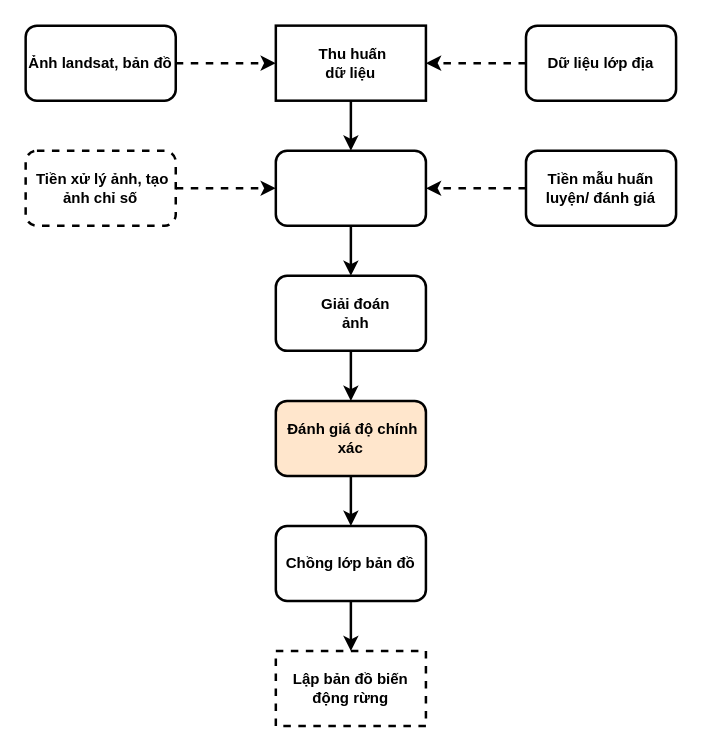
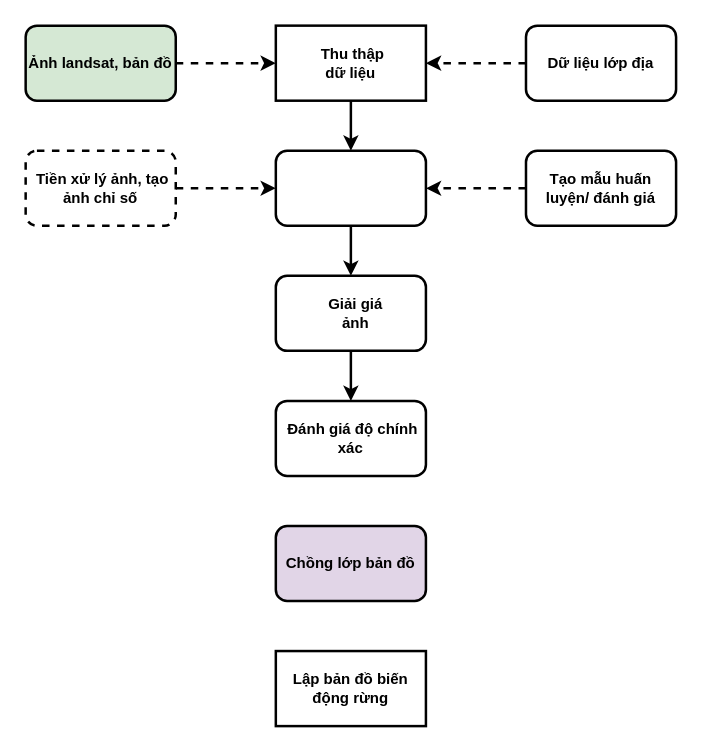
- <mxCell id="14" value="&lt;b&gt;Ảnh landsat, bản đồ&lt;/b&gt;" style="rounded=1;whiteSpace=wrap;html=1;strokeWidth=2;" parent="1" vertex="1"><mxGeometry x="20" y="20" width="120" height="60" as="geometry" /></mxCell>
+ <mxCell id="14" value="&lt;b&gt;Ảnh landsat, bản đồ&lt;/b&gt;" style="rounded=1;whiteSpace=wrap;html=1;strokeWidth=2;fillColor=#d5e8d4;" parent="1" vertex="1"><mxGeometry x="20" y="20" width="120" height="60" as="geometry" /></mxCell>
- <mxCell id="11" value="&lt;b&gt;&amp;nbsp;Thu huấn dữ liệu&lt;/b&gt;" style="text;html=1;align=center;verticalAlign=middle;whiteSpace=wrap;rounded=0;" parent="1" vertex="1"><mxGeometry x="250" y="35" width="60" height="30" as="geometry" /></mxCell>
+ <mxCell id="11" value="&lt;b&gt;&amp;nbsp;Thu thập dữ liệu&lt;/b&gt;" style="text;html=1;align=center;verticalAlign=middle;whiteSpace=wrap;rounded=0;" parent="1" vertex="1"><mxGeometry x="250" y="35" width="60" height="30" as="geometry" /></mxCell>
- <mxCell id="20" value="&lt;b&gt;Tiền mẫu huấn luyện/ đánh giá&lt;/b&gt;" style="rounded=1;whiteSpace=wrap;html=1;strokeWidth=2;" parent="1" vertex="1"><mxGeometry x="420" y="120" width="120" height="60" as="geometry" /></mxCell>
+ <mxCell id="20" value="&lt;b&gt;Tạo mẫu huấn luyện/ đánh giá&lt;/b&gt;" style="rounded=1;whiteSpace=wrap;html=1;strokeWidth=2;" parent="1" vertex="1"><mxGeometry x="420" y="120" width="120" height="60" as="geometry" /></mxCell>
- <mxCell id="12" value="&lt;b&gt;Giải đoán ảnh&lt;/b&gt;" style="text;html=1;align=center;verticalAlign=middle;whiteSpace=wrap;rounded=0;" parent="1" vertex="1"><mxGeometry x="254" y="235" width="60" height="30" as="geometry" /></mxCell>
+ <mxCell id="12" value="&lt;b&gt;Giải giá ảnh&lt;/b&gt;" style="text;html=1;align=center;verticalAlign=middle;whiteSpace=wrap;rounded=0;" parent="1" vertex="1"><mxGeometry x="254" y="235" width="60" height="30" as="geometry" /></mxCell>
- <mxCell id="10" value="&lt;b&gt;&amp;nbsp;Đánh giá độ chính xác&lt;/b&gt;" style="rounded=1;whiteSpace=wrap;html=1;strokeWidth=2;fillColor=#ffe6cc;" parent="1" vertex="1"><mxGeometry x="220" y="320" width="120" height="60" as="geometry" /></mxCell>
+ <mxCell id="10" value="&lt;b&gt;&amp;nbsp;Đánh giá độ chính xác&lt;/b&gt;" style="rounded=1;whiteSpace=wrap;html=1;strokeWidth=2;" parent="1" vertex="1"><mxGeometry x="220" y="320" width="120" height="60" as="geometry" /></mxCell>
- <mxCell id="9" style="edgeStyle=orthogonalEdgeStyle;rounded=0;orthogonalLoop=1;jettySize=auto;html=1;exitX=0.5;exitY=1;exitDx=0;exitDy=0;entryX=0.5;entryY=0;entryDx=0;entryDy=0;strokeWidth=2;" edge="1" parent="1" source="10" target="22"><mxGeometry relative="1" as="geometry" /></mxCell>
- <mxCell id="22" value="&lt;b&gt;Chồng lớp bản đồ&lt;/b&gt;" style="rounded=1;whiteSpace=wrap;html=1;strokeWidth=2;" vertex="1" parent="1"><mxGeometry x="220" y="420" width="120" height="60" as="geometry" /></mxCell>
+ <mxCell id="22" value="&lt;b&gt;Chồng lớp bản đồ&lt;/b&gt;" style="rounded=1;whiteSpace=wrap;html=1;strokeWidth=2;fillColor=#e1d5e7;" vertex="1" parent="1"><mxGeometry x="220" y="420" width="120" height="60" as="geometry" /></mxCell>
- <mxCell id="21" style="edgeStyle=orthogonalEdgeStyle;rounded=0;orthogonalLoop=1;jettySize=auto;html=1;exitX=0.5;exitY=1;exitDx=0;exitDy=0;entryX=0.5;entryY=0;entryDx=0;entryDy=0;strokeWidth=2;" edge="1" parent="1" source="22" target="4"><mxGeometry relative="1" as="geometry" /></mxCell>
- <mxCell id="4" value="&lt;b&gt;Lập bản đồ biến động rừng&lt;/b&gt;" style="rounded=0;whiteSpace=wrap;html=1;strokeWidth=2;dashed=1;" parent="1" vertex="1"><mxGeometry x="220" y="520" width="120" height="60" as="geometry" /></mxCell>
+ <mxCell id="4" value="&lt;b&gt;Lập bản đồ biến động rừng&lt;/b&gt;" style="rounded=0;whiteSpace=wrap;html=1;strokeWidth=2;" parent="1" vertex="1"><mxGeometry x="220" y="520" width="120" height="60" as="geometry" /></mxCell>
